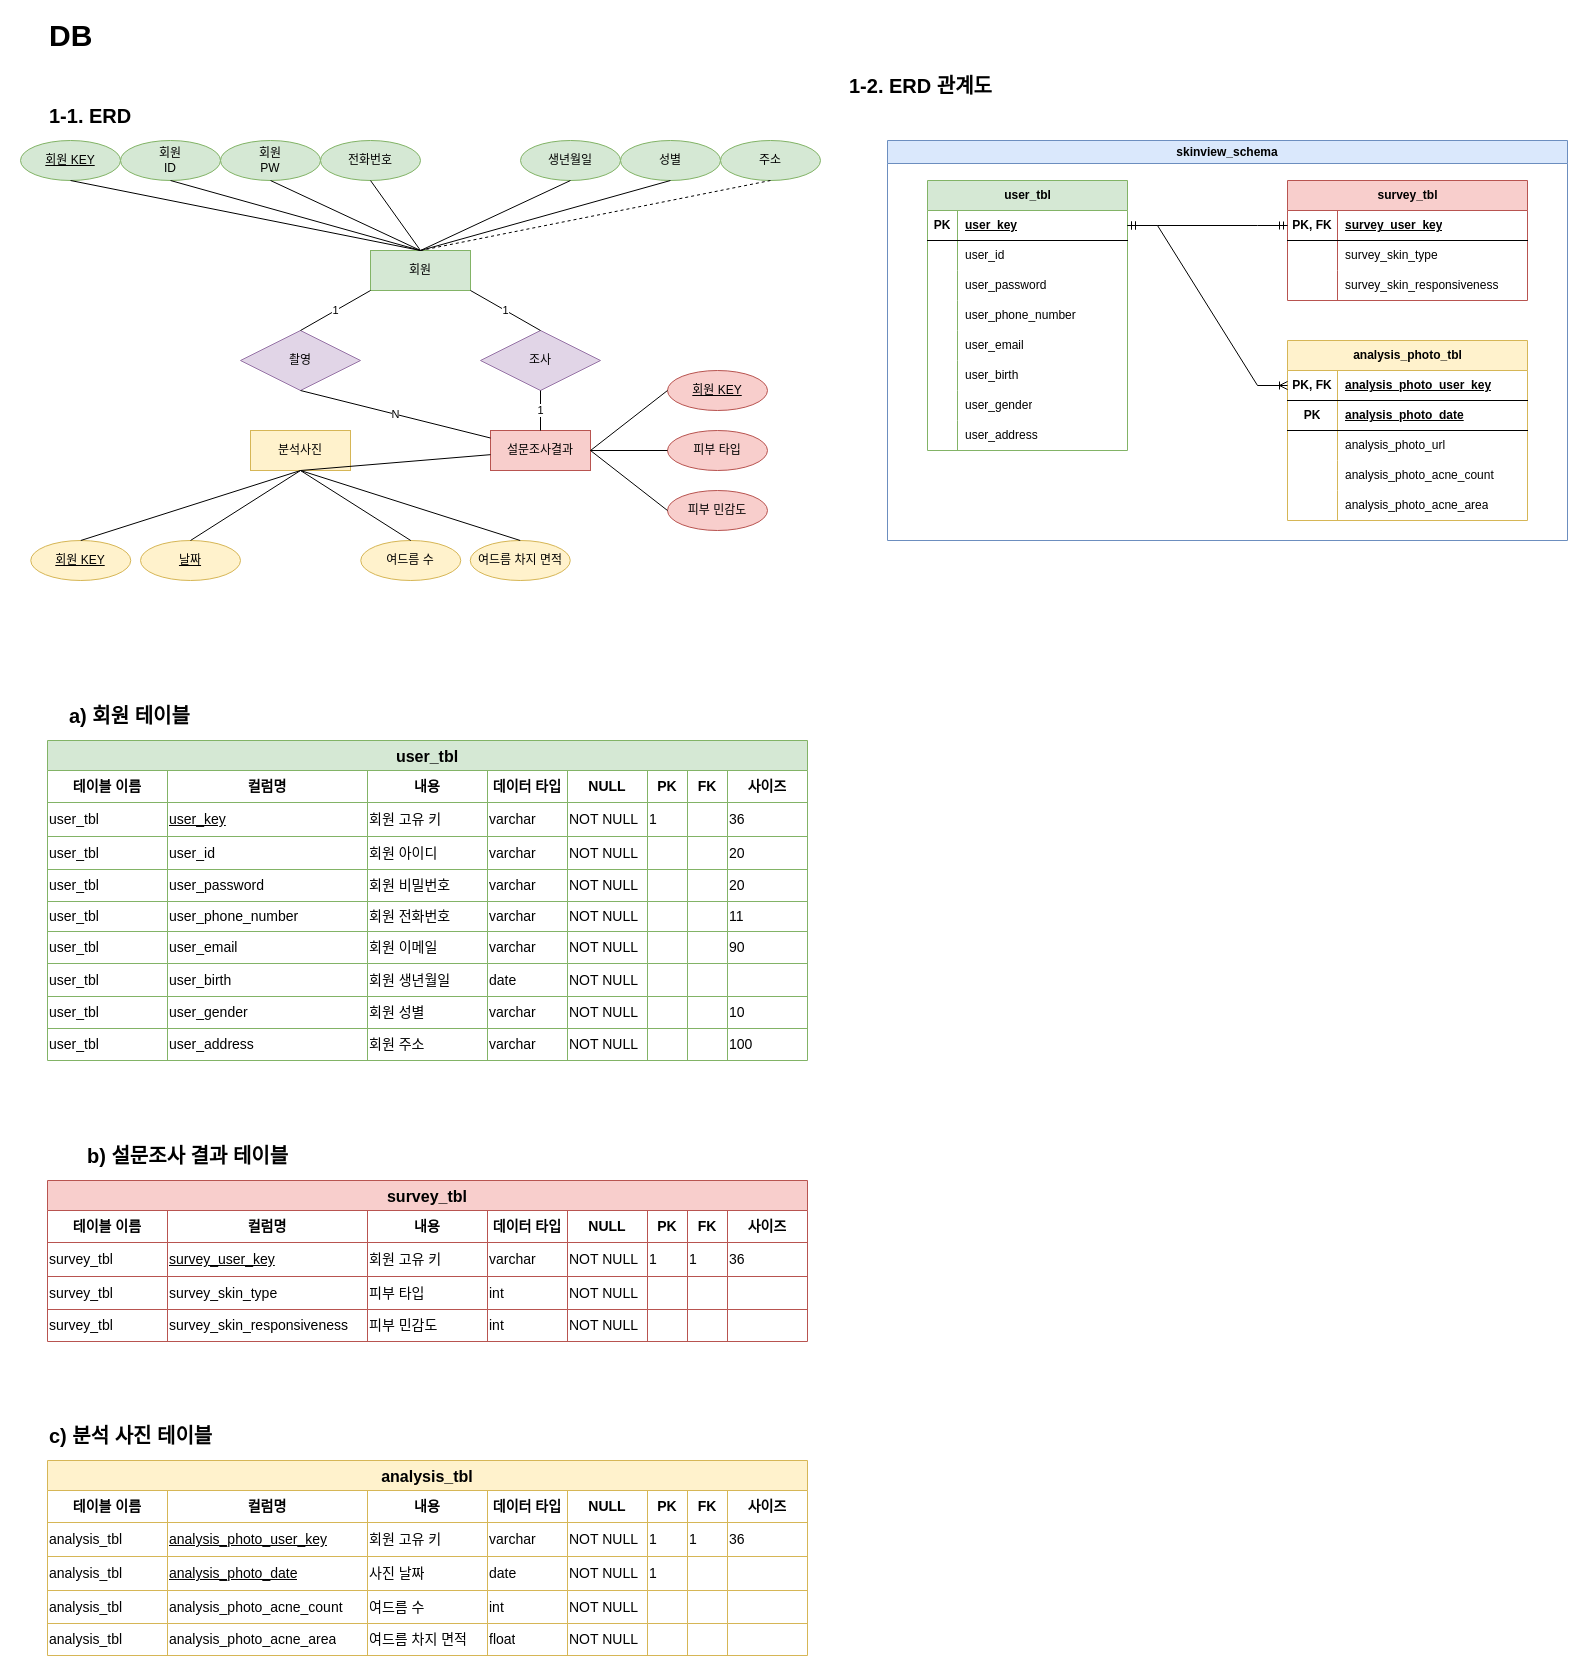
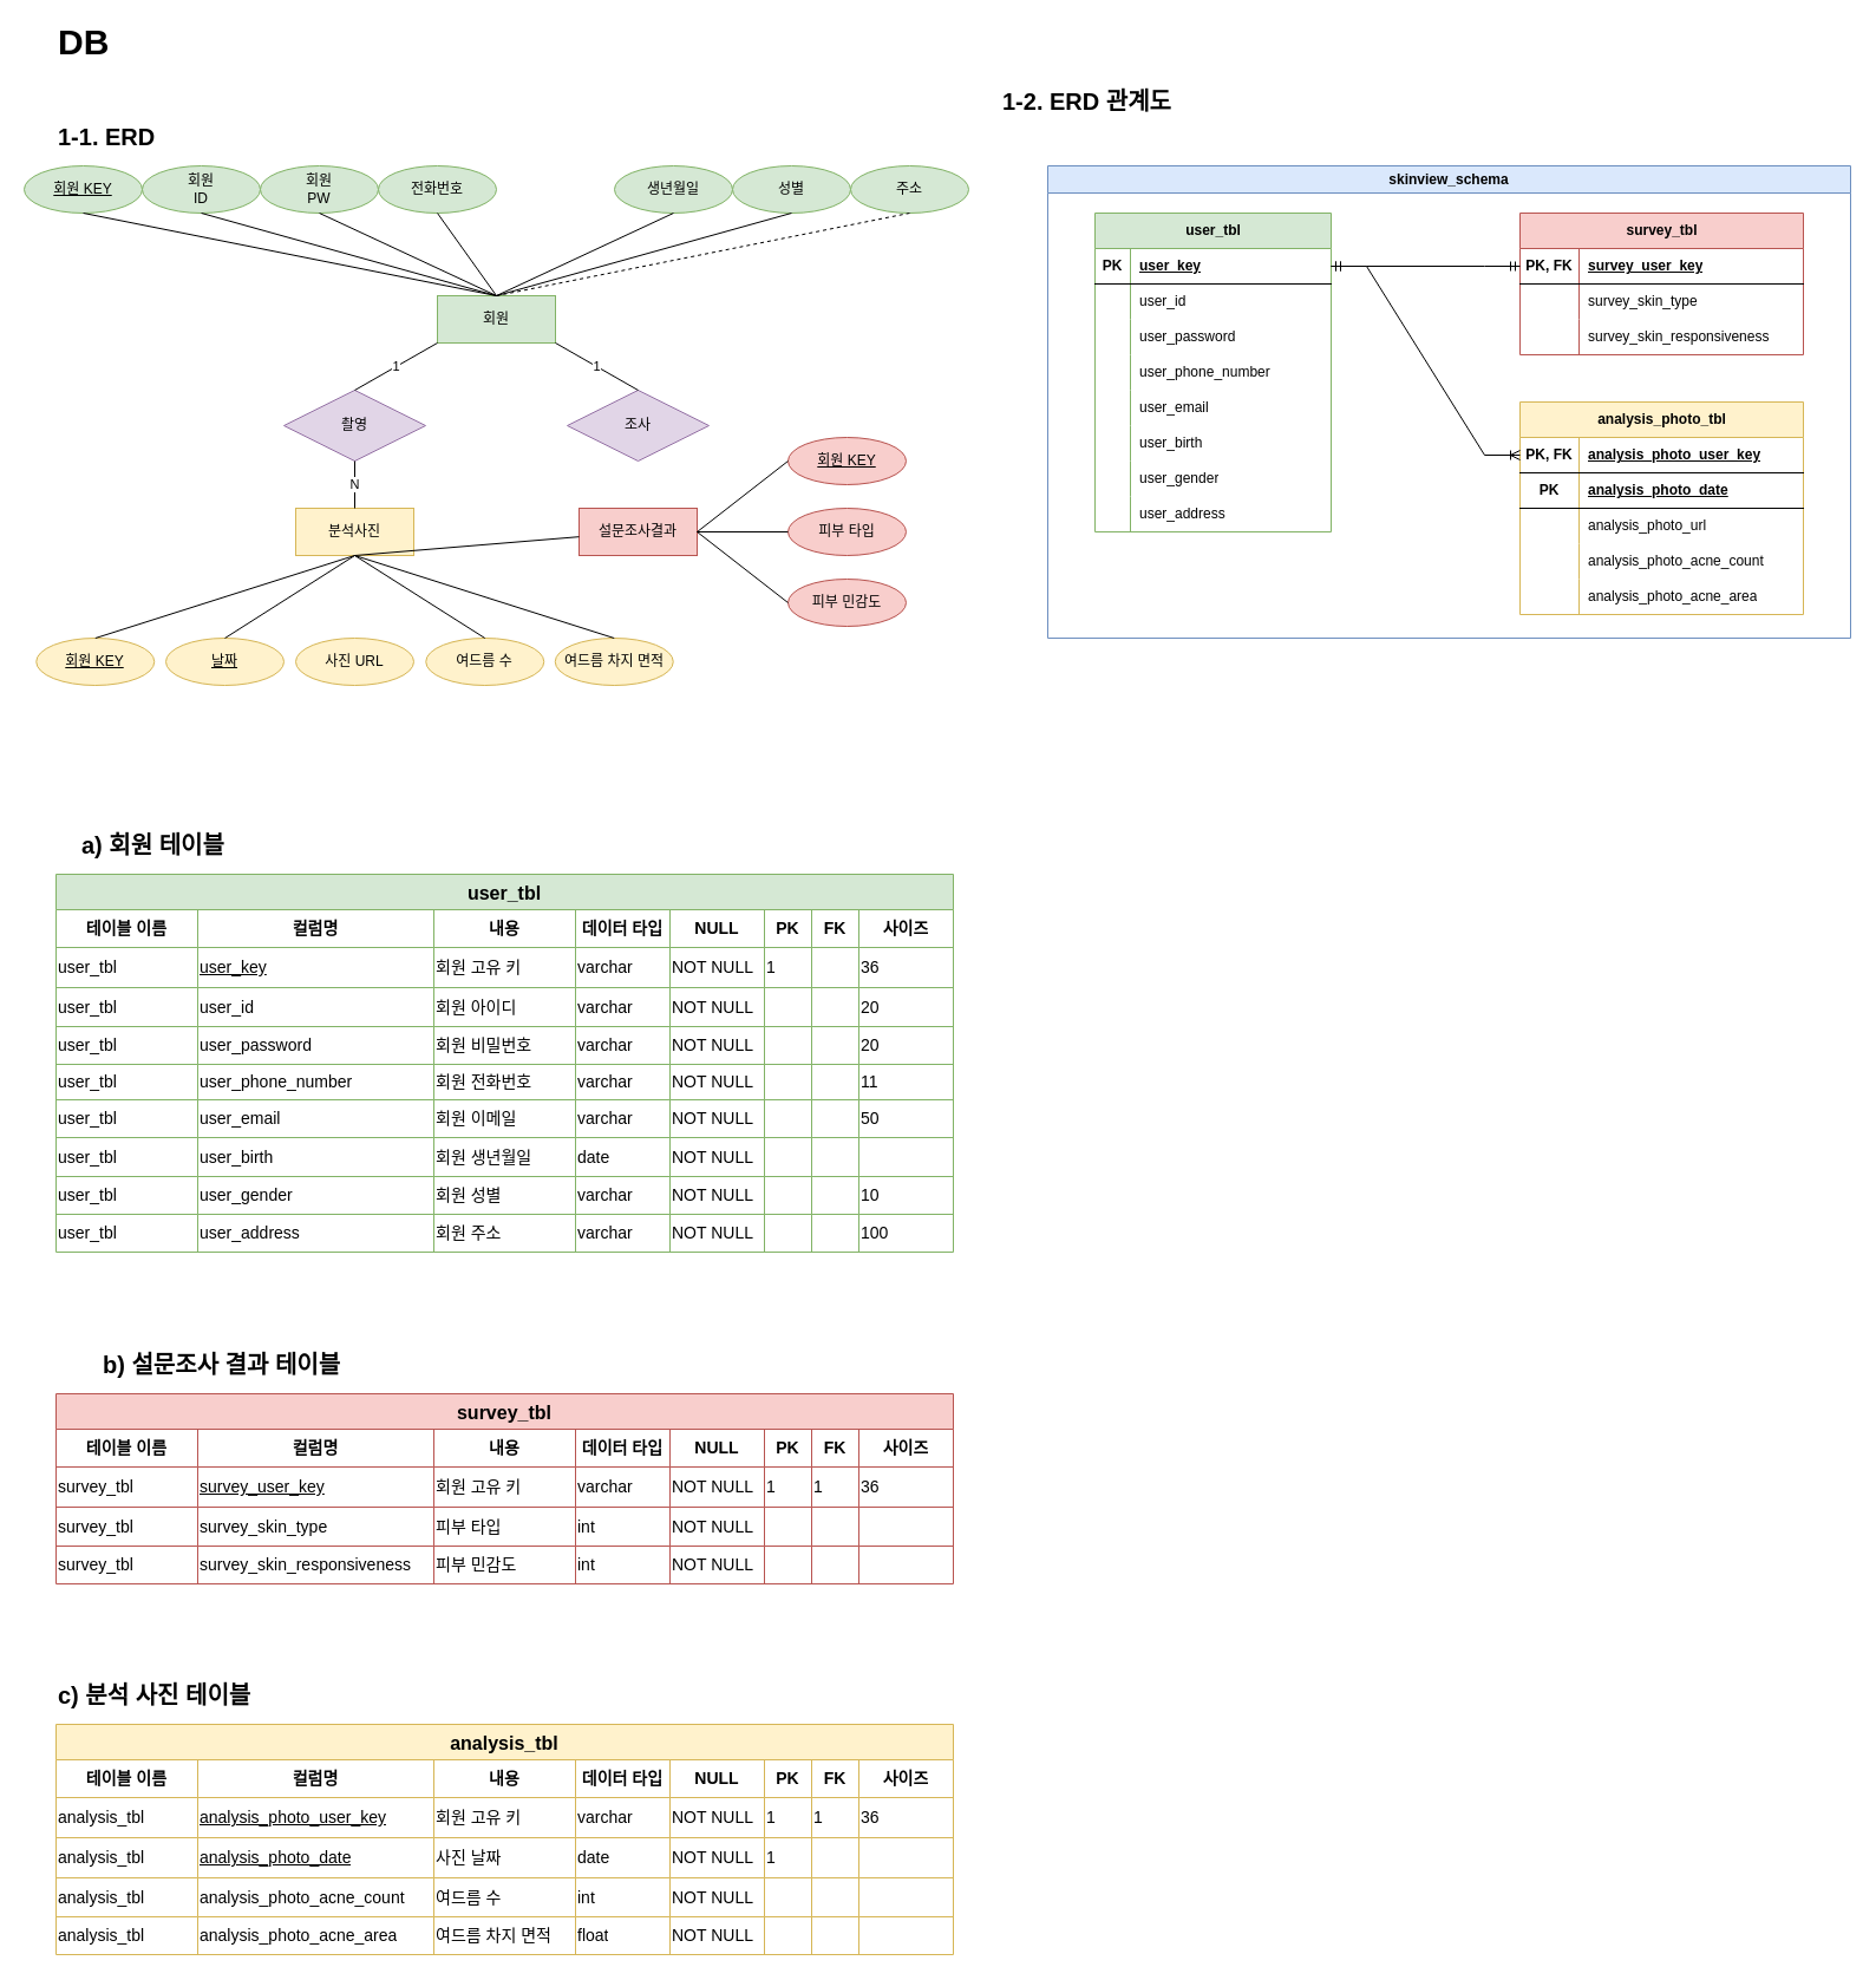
- <mxCell id="179" value="1" style="endArrow=none;html=1;rounded=0;exitX=0.5;exitY=1;exitDx=0;exitDy=0;entryX=0.5;entryY=0;entryDx=0;entryDy=0;" edge="1" parent="1" source="176" target="174"><mxGeometry relative="1" as="geometry"><mxPoint x="510" y="340" as="sourcePoint" /><mxPoint x="670" y="340" as="targetPoint" /></mxGeometry></mxCell>
- <mxCell id="181" value="N" style="endArrow=none;html=1;rounded=0;exitX=0.5;exitY=1;exitDx=0;exitDy=0;" edge="1" parent="1" source="177" target="174"><mxGeometry relative="1" as="geometry"><mxPoint x="560" y="380" as="sourcePoint" /><mxPoint x="720" y="380" as="targetPoint" /></mxGeometry></mxCell>
+ <mxCell id="181" value="N" style="endArrow=none;html=1;rounded=0;exitX=0.5;exitY=1;exitDx=0;exitDy=0;entryX=0.5;entryY=0;entryDx=0;entryDy=0;" edge="1" parent="1" source="177" target="175"><mxGeometry relative="1" as="geometry"><mxPoint x="560" y="380" as="sourcePoint" /><mxPoint x="720" y="380" as="targetPoint" /></mxGeometry></mxCell>
+ <mxCell id="201" value="사진 URL" style="ellipse;whiteSpace=wrap;html=1;align=center;fillColor=#fff2cc;strokeColor=#d6b656;" vertex="1" parent="1"><mxGeometry x="250" y="540" width="100" height="40" as="geometry" /></mxCell>
- <mxCell id="57" value="90" style="shape=partialRectangle;html=1;whiteSpace=wrap;connectable=0;strokeColor=inherit;overflow=hidden;fillColor=none;top=0;left=0;bottom=0;right=0;pointerEvents=1;fontSize=14;align=left;" vertex="1" parent="49"><mxGeometry x="680" width="80" height="32" as="geometry"><mxRectangle width="80" height="32" as="alternateBounds" /></mxGeometry></mxCell>
+ <mxCell id="57" value="50" style="shape=partialRectangle;html=1;whiteSpace=wrap;connectable=0;strokeColor=inherit;overflow=hidden;fillColor=none;top=0;left=0;bottom=0;right=0;pointerEvents=1;fontSize=14;align=left;" vertex="1" parent="49"><mxGeometry x="680" width="80" height="32" as="geometry"><mxRectangle width="80" height="32" as="alternateBounds" /></mxGeometry></mxCell>
